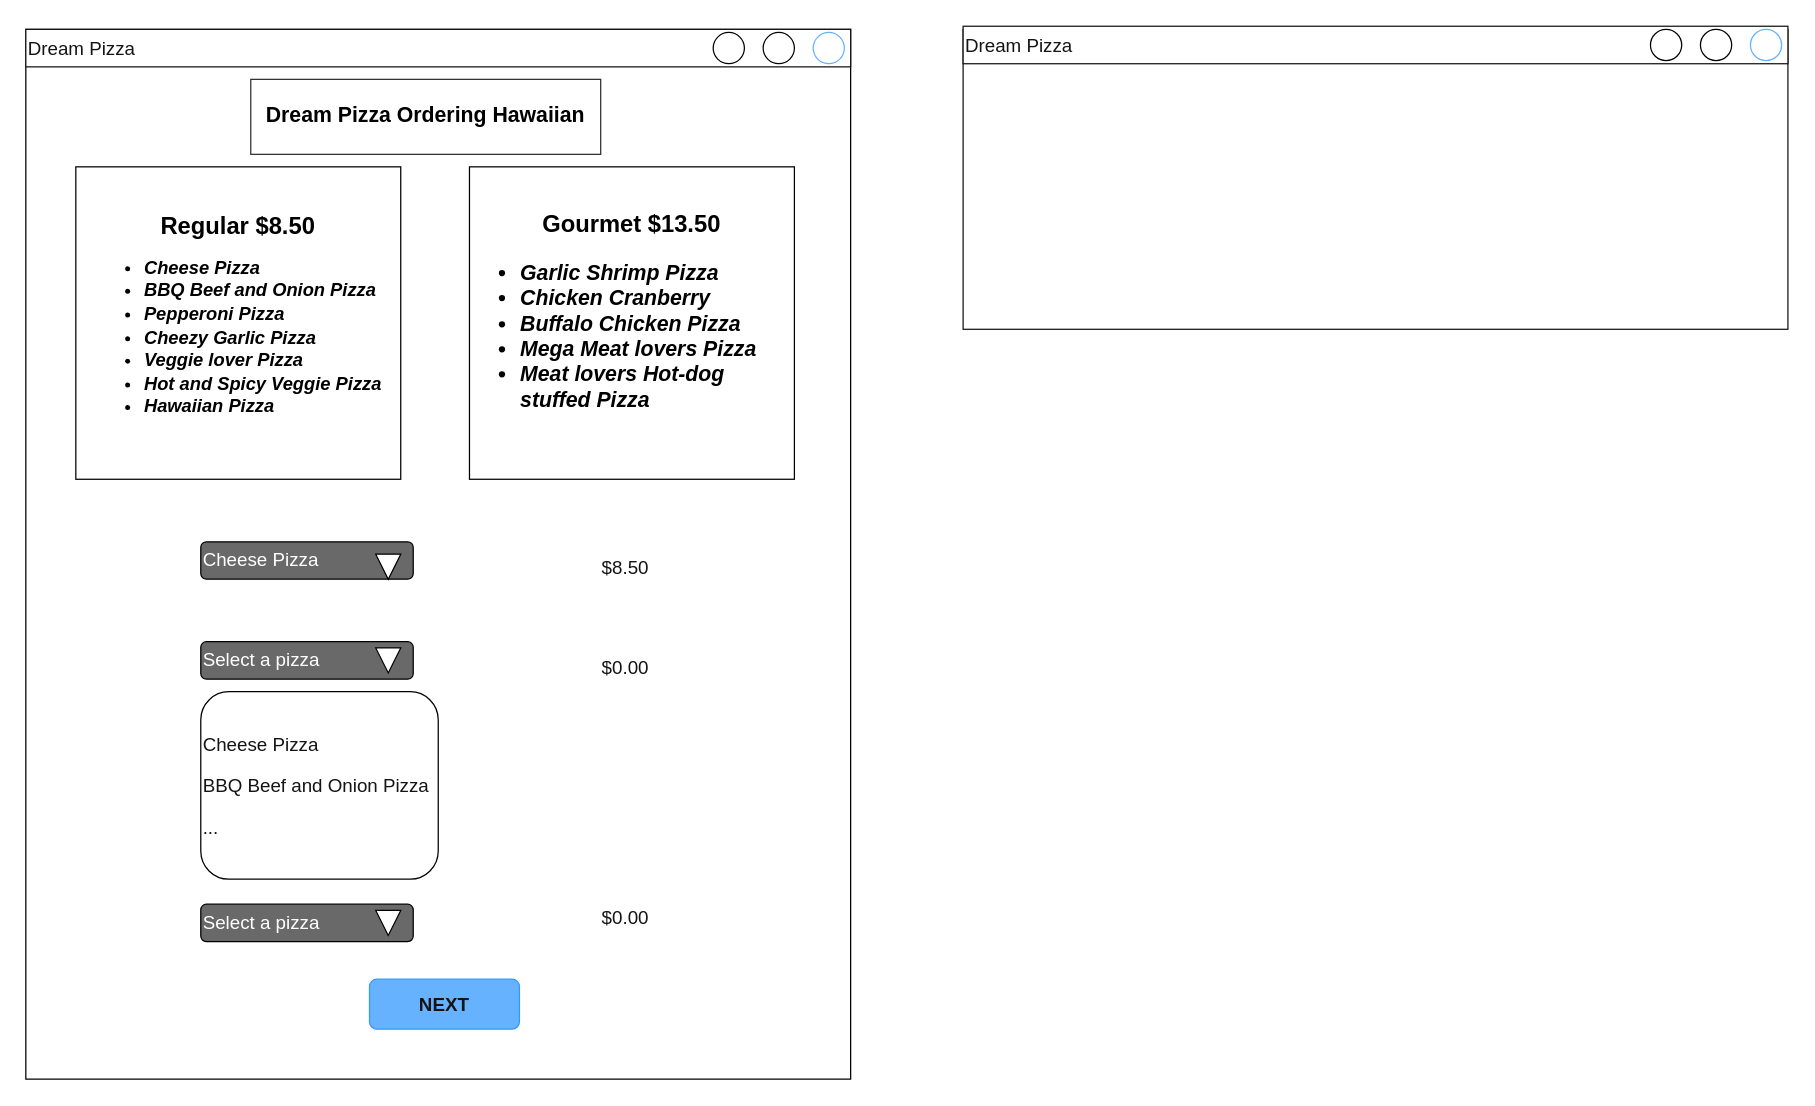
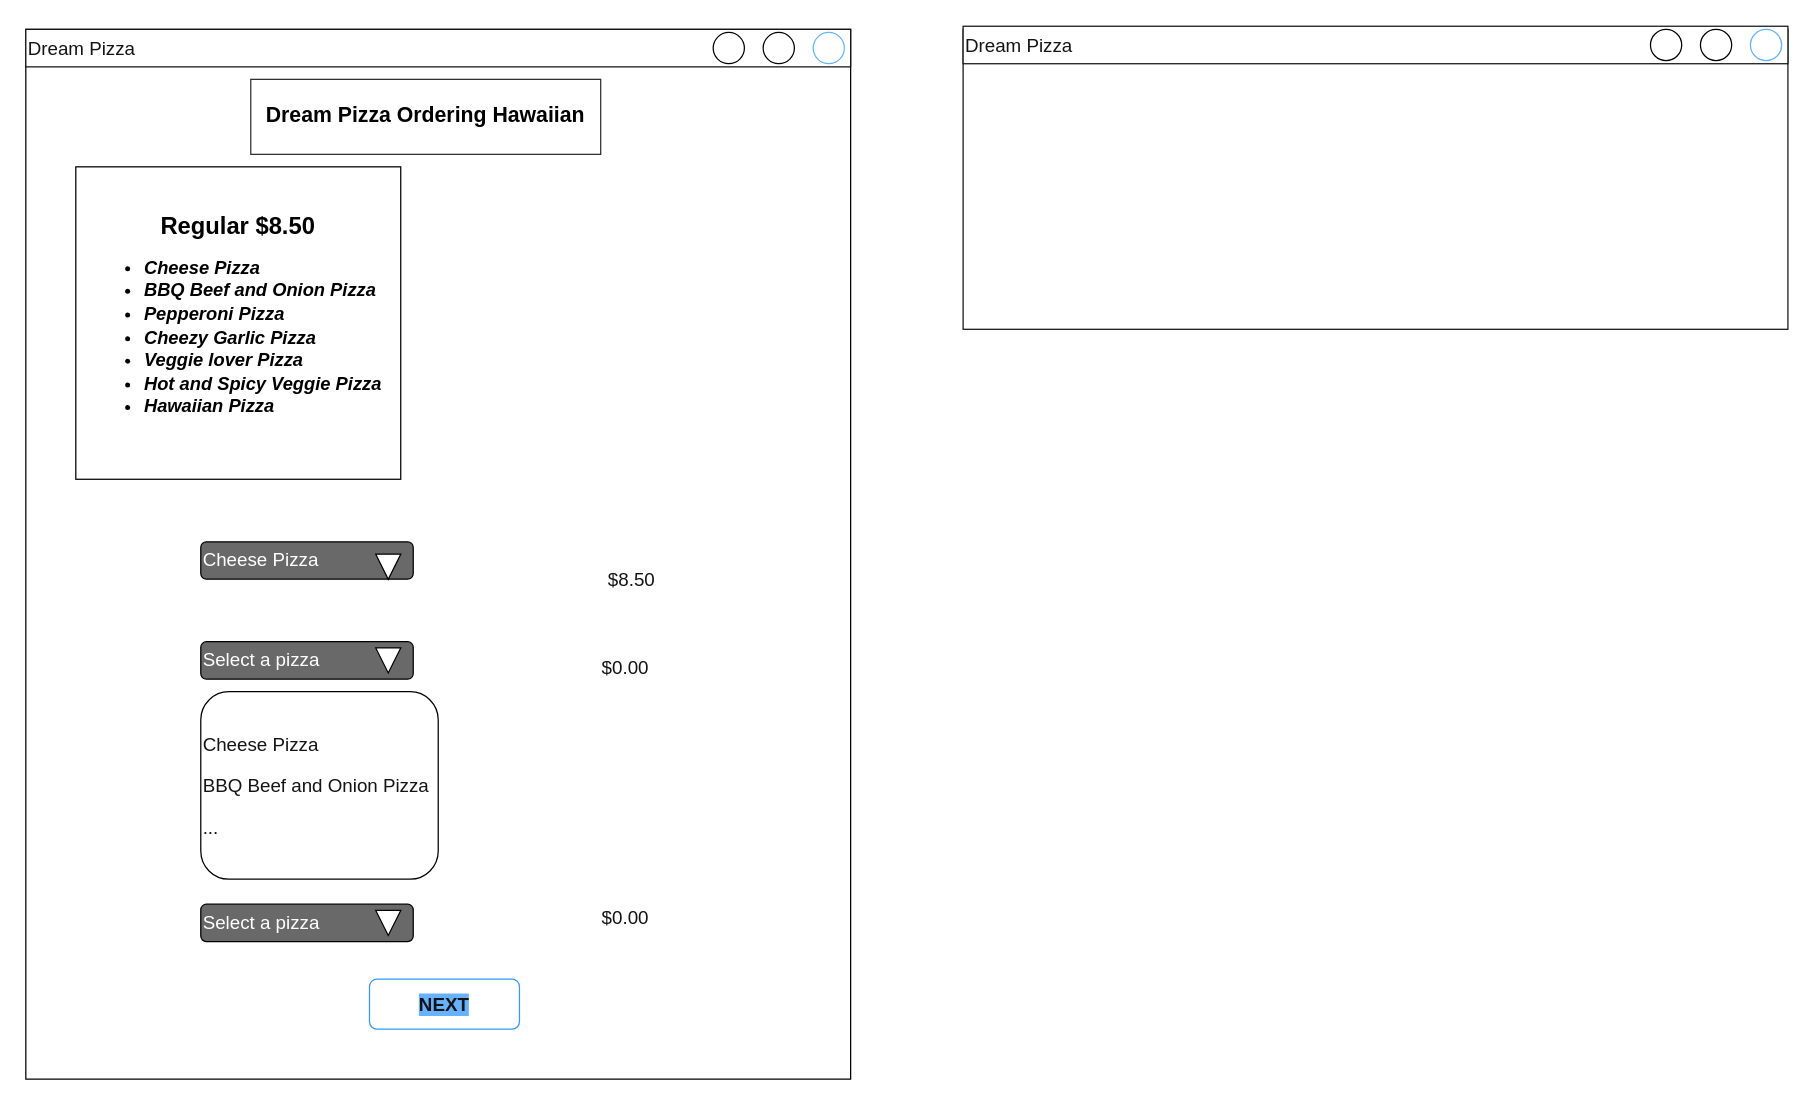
- <mxCell id="9" value="&lt;font style=&quot;font-size: 19px&quot;&gt;&lt;b&gt;Gourmet $13.50&lt;/b&gt;&lt;/font&gt;&lt;span lang=&quot;EN-US&quot; class=&quot;TextRun SCXW220701128 BCX0&quot; style=&quot;background-color: transparent ; font-size: 11pt ; text-align: left ; margin: 0px ; padding: 0px ; font-style: italic ; line-height: 18px ; font-family: &amp;#34;calibri&amp;#34; , &amp;#34;calibri_embeddedfont&amp;#34; , &amp;#34;calibri_msfontservice&amp;#34; , sans-serif ; font-weight: bold&quot;&gt;&lt;br&gt;&lt;/span&gt;&lt;ul style=&quot;font-size: 17px&quot;&gt;&lt;li style=&quot;text-align: left&quot;&gt;&lt;b&gt;&lt;i&gt;&lt;span lang=&quot;EN-US&quot; class=&quot;TextRun SCXW220701128 BCX0&quot; style=&quot;background-color: transparent ; margin: 0px ; padding: 0px ; line-height: 18px ; font-family: &amp;#34;calibri&amp;#34; , &amp;#34;calibri_embeddedfont&amp;#34; , &amp;#34;calibri_msfontservice&amp;#34; , sans-serif&quot;&gt;Garlic Shrimp Pizza&lt;/span&gt;&lt;span class=&quot;EOP SCXW220701128 BCX0&quot; style=&quot;background-color: transparent ; text-align: left ; margin: 0px ; padding: 0px ; line-height: 18px ; font-family: &amp;#34;calibri&amp;#34; , &amp;#34;calibri_embeddedfont&amp;#34; , &amp;#34;calibri_msfontservice&amp;#34; , sans-serif&quot;&gt;&amp;nbsp;&lt;/span&gt;&lt;/i&gt;&lt;/b&gt;&lt;/li&gt;&lt;li style=&quot;text-align: left&quot;&gt;&lt;span class=&quot;EOP SCXW220701128 BCX0&quot; style=&quot;background-color: transparent ; text-align: left ; margin: 0px ; padding: 0px ; line-height: 18px ; font-family: &amp;#34;calibri&amp;#34; , &amp;#34;calibri_embeddedfont&amp;#34; , &amp;#34;calibri_msfontservice&amp;#34; , sans-serif&quot;&gt;&lt;b&gt;&lt;i&gt;Chicken Cranberry&lt;/i&gt;&lt;/b&gt;&lt;/span&gt;&lt;/li&gt;&lt;li style=&quot;text-align: left&quot;&gt;&lt;span class=&quot;EOP SCXW220701128 BCX0&quot; style=&quot;background-color: transparent ; text-align: left ; margin: 0px ; padding: 0px ; line-height: 18px ; font-family: &amp;#34;calibri&amp;#34; , &amp;#34;calibri_embeddedfont&amp;#34; , &amp;#34;calibri_msfontservice&amp;#34; , sans-serif&quot;&gt;&lt;b&gt;&lt;i&gt;Buffalo Chicken Pizza&lt;/i&gt;&lt;/b&gt;&lt;/span&gt;&lt;/li&gt;&lt;li style=&quot;text-align: left&quot;&gt;&lt;span class=&quot;EOP SCXW220701128 BCX0&quot; style=&quot;background-color: transparent ; text-align: left ; margin: 0px ; padding: 0px ; line-height: 18px ; font-family: &amp;#34;calibri&amp;#34; , &amp;#34;calibri_embeddedfont&amp;#34; , &amp;#34;calibri_msfontservice&amp;#34; , sans-serif&quot;&gt;&lt;b&gt;&lt;i&gt;Mega Meat lovers Pizza&lt;/i&gt;&lt;/b&gt;&lt;/span&gt;&lt;/li&gt;&lt;li style=&quot;text-align: left&quot;&gt;&lt;span class=&quot;EOP SCXW220701128 BCX0&quot; style=&quot;background-color: transparent ; text-align: left ; margin: 0px ; padding: 0px ; line-height: 18px ; font-family: &amp;#34;calibri&amp;#34; , &amp;#34;calibri_embeddedfont&amp;#34; , &amp;#34;calibri_msfontservice&amp;#34; , sans-serif&quot;&gt;&lt;b&gt;&lt;i&gt;Meat lovers Hot-dog stuffed Pizza&lt;/i&gt;&lt;/b&gt;&lt;/span&gt;&lt;/li&gt;&lt;/ul&gt;" style="rounded=0;whiteSpace=wrap;html=1;" vertex="1" parent="1"><mxGeometry x="375" y="133" width="260" height="250" as="geometry" /></mxCell>
- <mxCell id="15" value="$8.50" style="rounded=0;whiteSpace=wrap;html=1;labelBackgroundColor=#FFFFFF;fontFamily=Helvetica;fontSize=15;fontColor=#141414;fillColor=#FFFFFF;strokeColor=#FFFFFF;" vertex="1" parent="1"><mxGeometry x="440" y="423" width="120" height="60" as="geometry" /></mxCell>
+ <mxCell id="15" value="$8.50" style="rounded=0;whiteSpace=wrap;html=1;labelBackgroundColor=#FFFFFF;fontFamily=Helvetica;fontSize=15;fontColor=#141414;fillColor=#FFFFFF;strokeColor=#FFFFFF;" vertex="1" parent="1"><mxGeometry x="445" y="433" width="120" height="60" as="geometry" /></mxCell>
- <mxCell id="20" value="&lt;b&gt;NEXT&lt;/b&gt;" style="rounded=1;whiteSpace=wrap;html=1;labelBackgroundColor=#66B2FF;fontFamily=Helvetica;fontSize=15;fontColor=#141414;strokeColor=#3399FF;fillColor=#66B2FF;" vertex="1" parent="1"><mxGeometry x="295" y="783" width="120" height="40" as="geometry" /></mxCell>
+ <mxCell id="20" value="&lt;b&gt;NEXT&lt;/b&gt;" style="rounded=1;whiteSpace=wrap;html=1;labelBackgroundColor=#66B2FF;fontFamily=Helvetica;fontSize=15;fontColor=#141414;strokeColor=#3399FF;fillColor=#ffffff;" vertex="1" parent="1"><mxGeometry x="295" y="783" width="120" height="40" as="geometry" /></mxCell>
